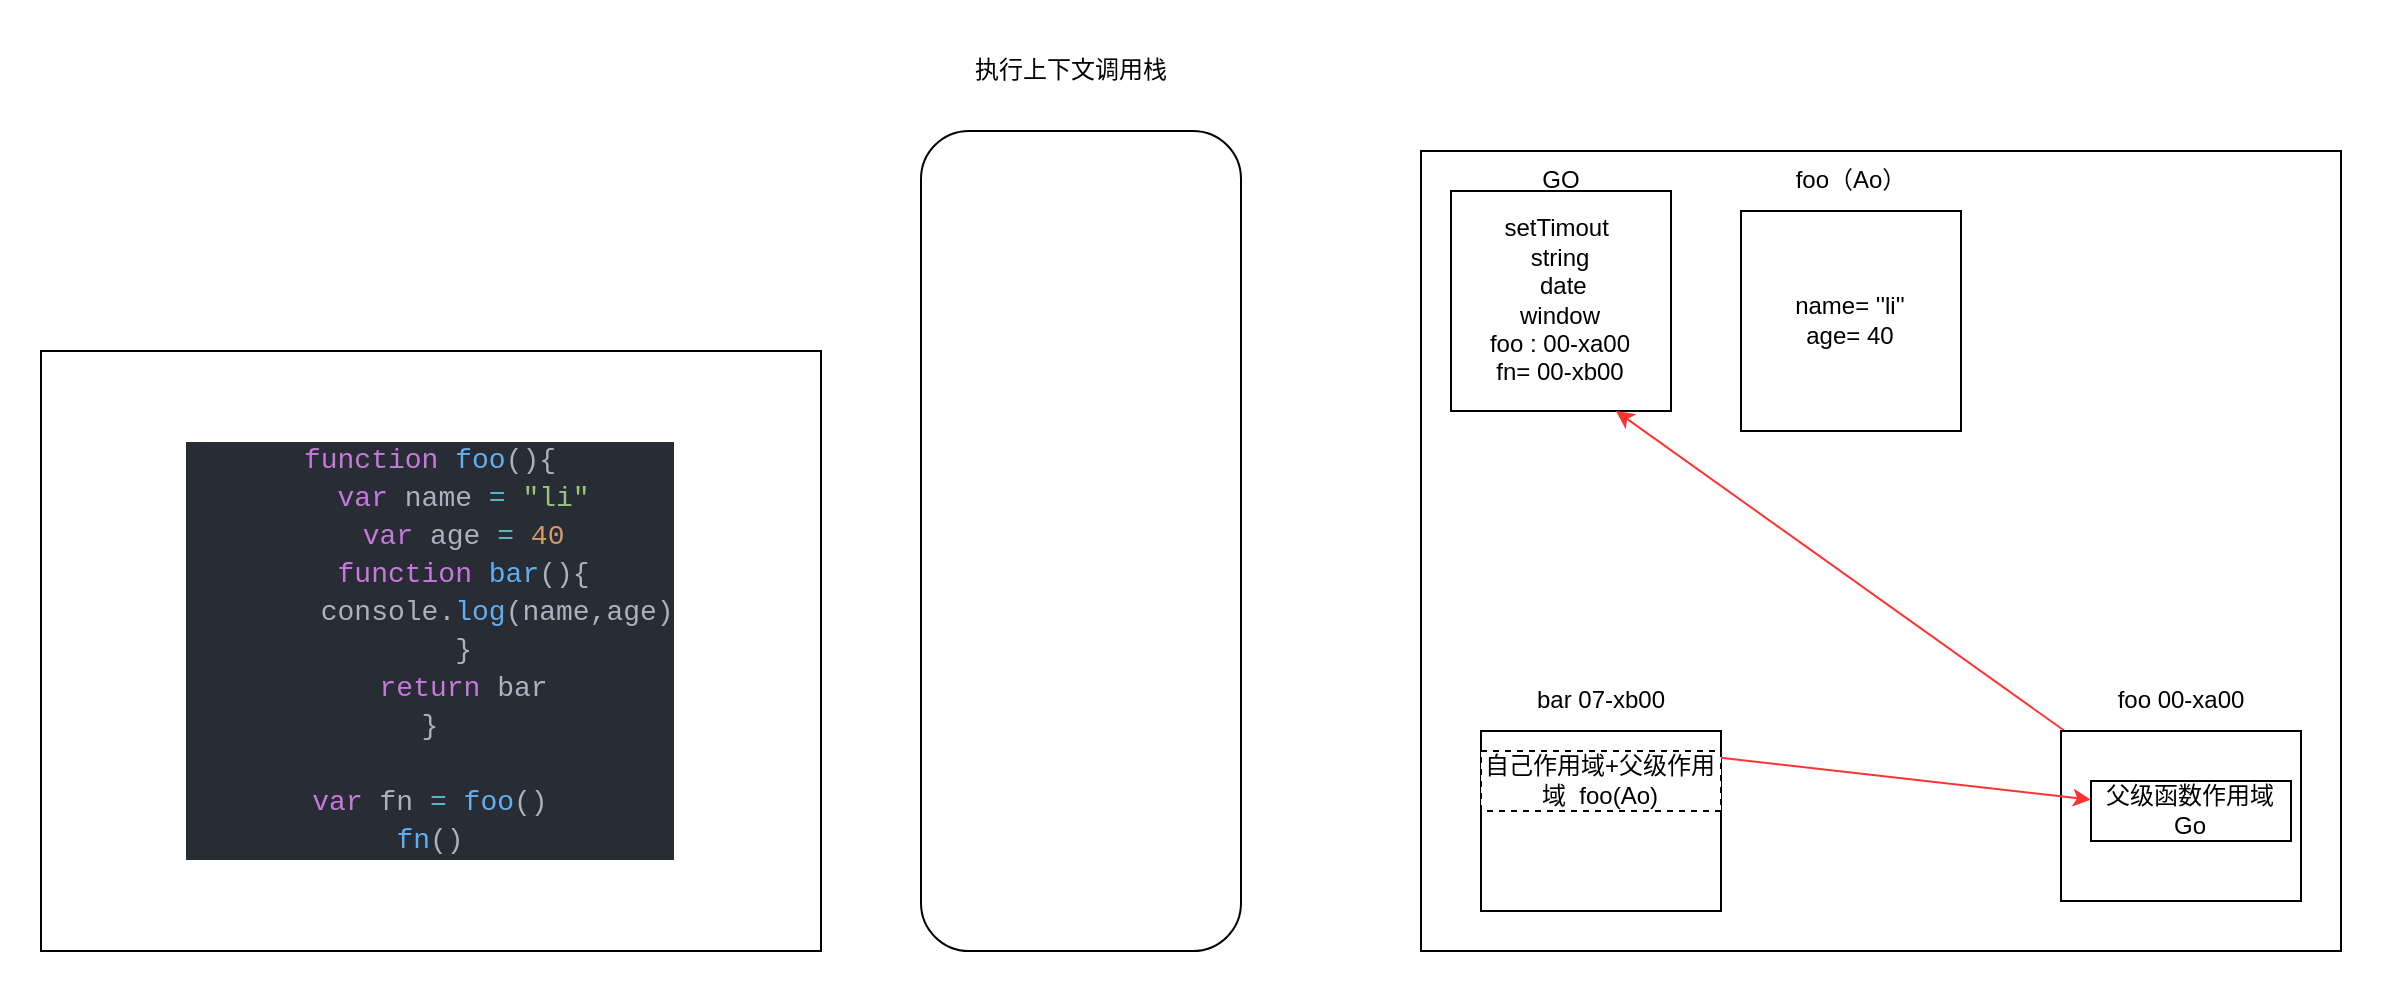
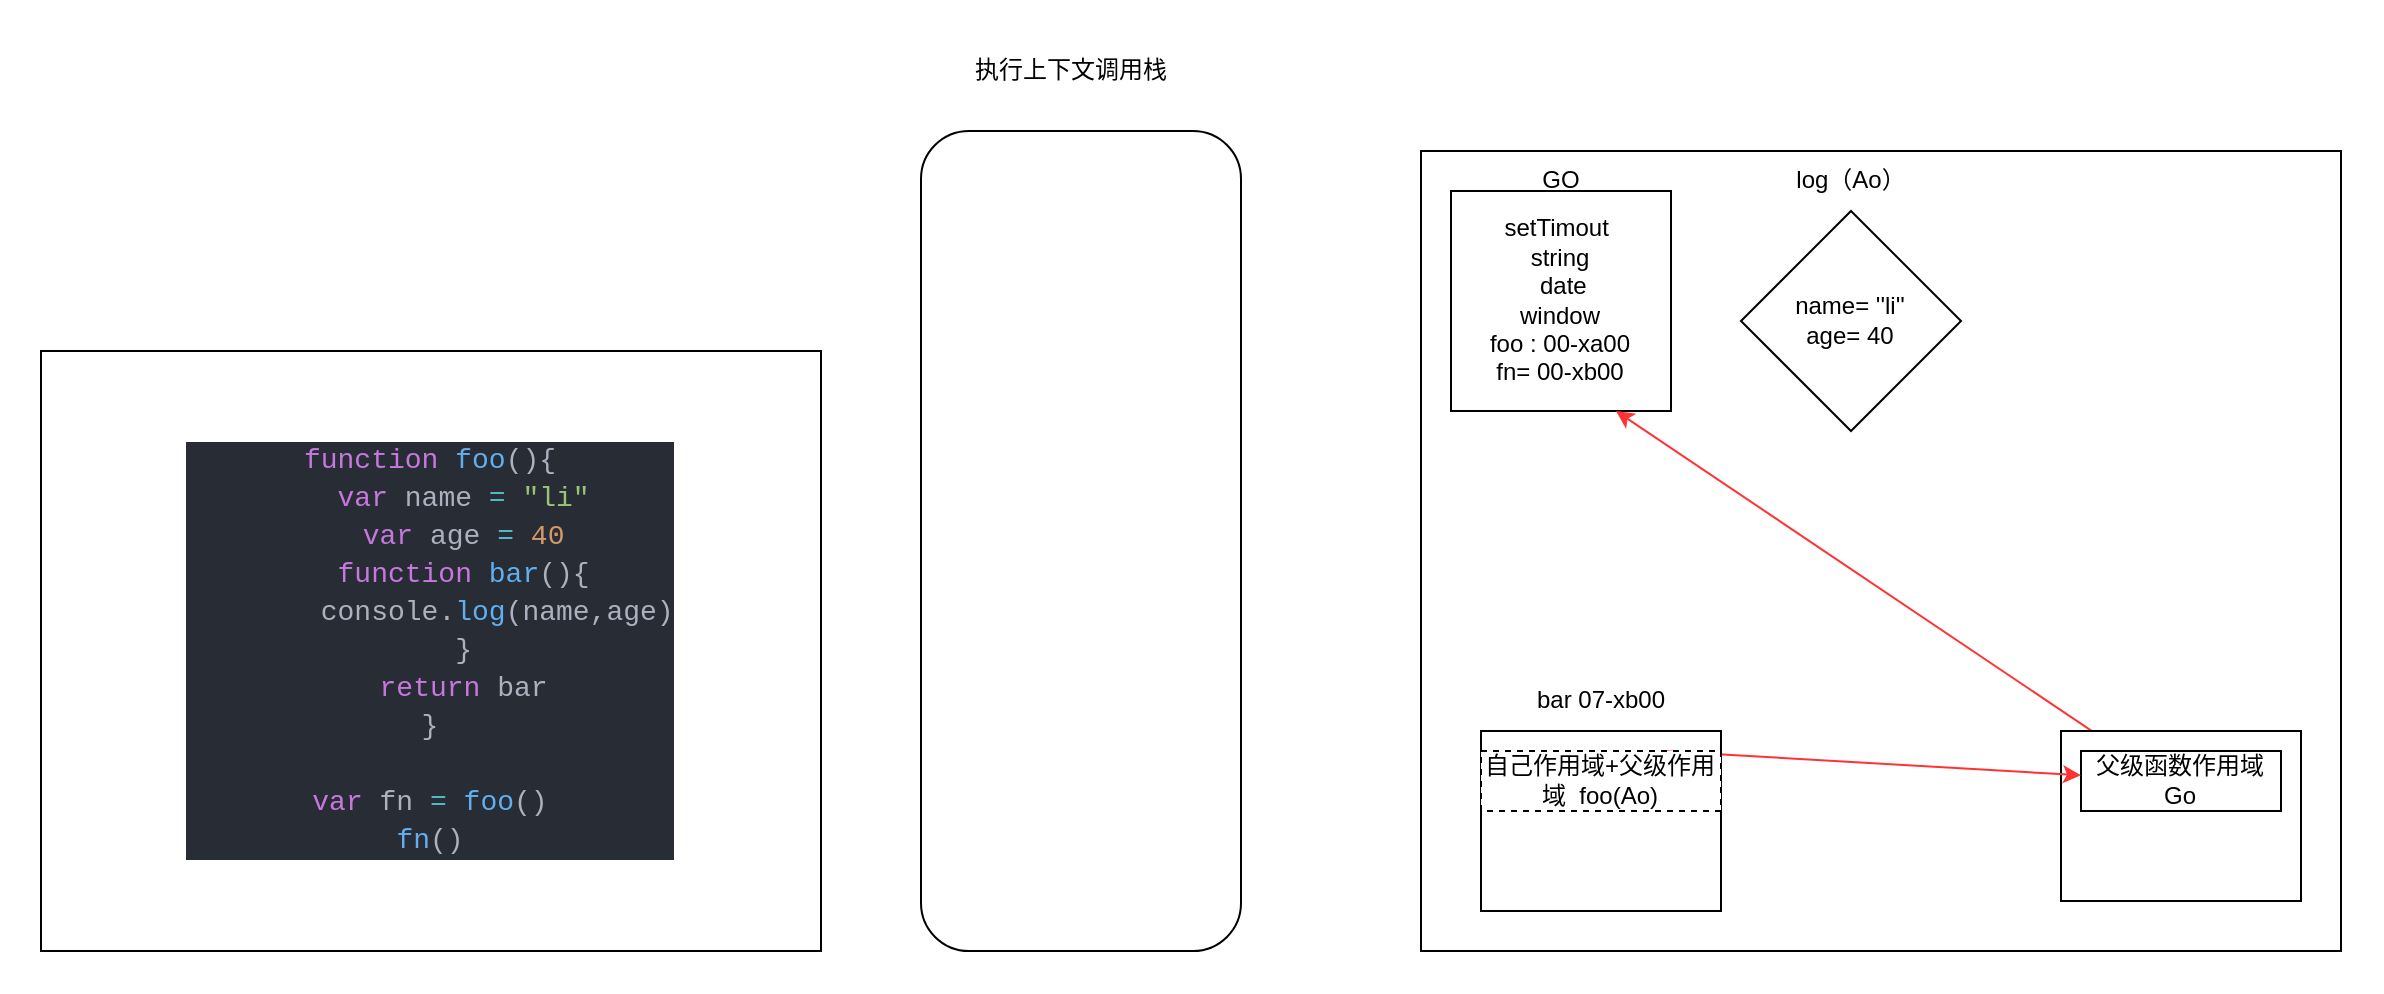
- <mxCell id="13" value="foo（Ao）" style="text;html=1;align=center;verticalAlign=middle;resizable=0;points=[];autosize=1;strokeColor=none;fillColor=none;" parent="1" vertex="1"><mxGeometry x="885" y="75" width="80" height="30" as="geometry" /></mxCell>
+ <mxCell id="13" value="log（Ao）" style="text;html=1;align=center;verticalAlign=middle;resizable=0;points=[];autosize=1;strokeColor=none;fillColor=none;" parent="1" vertex="1"><mxGeometry x="885" y="75" width="80" height="30" as="geometry" /></mxCell>
- <mxCell id="12" value="name= ''li''&lt;br&gt;age= 40" style="whiteSpace=wrap;html=1;" parent="1" vertex="1"><mxGeometry x="870" y="105" width="110" height="110" as="geometry" /></mxCell>
+ <mxCell id="12" value="name= ''li''&lt;br&gt;age= 40" style="rhombus;whiteSpace=wrap;html=1;" parent="1" vertex="1"><mxGeometry x="870" y="105" width="110" height="110" as="geometry" /></mxCell>
- <mxCell id="10" value="foo 00-xa00" style="text;html=1;align=center;verticalAlign=middle;resizable=0;points=[];autosize=1;strokeColor=none;fillColor=none;" parent="1" vertex="1"><mxGeometry x="1045" y="335" width="90" height="30" as="geometry" /></mxCell>
- <mxCell id="11" value="父级函数作用域Go" style="whiteSpace=wrap;html=1;" parent="1" vertex="1"><mxGeometry x="1045" y="390" width="100" height="30" as="geometry" /></mxCell>
+ <mxCell id="11" value="父级函数作用域Go" style="whiteSpace=wrap;html=1;" parent="1" vertex="1"><mxGeometry x="1040" y="375" width="100" height="30" as="geometry" /></mxCell>
